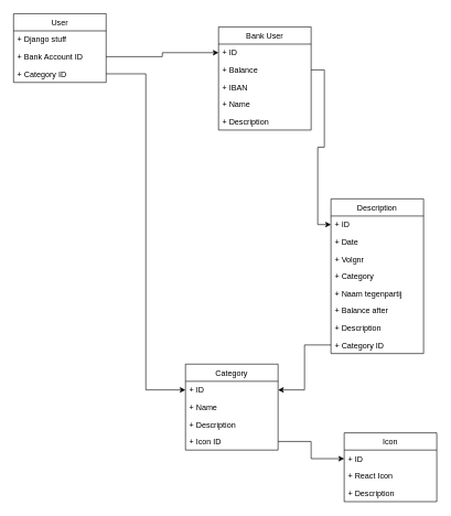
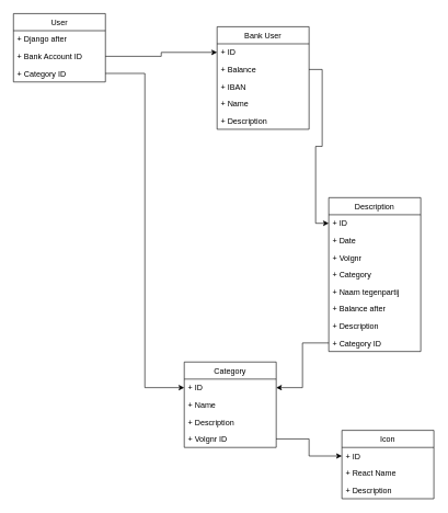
- <mxCell id="3" value="+ Django stuff" style="text;strokeColor=none;fillColor=none;align=left;verticalAlign=top;spacingLeft=4;spacingRight=4;overflow=hidden;rotatable=0;points=[[0,0.5],[1,0.5]];portConstraint=eastwest;" vertex="1" parent="2"><mxGeometry y="26" width="140" height="26" as="geometry" /></mxCell>
+ <mxCell id="3" value="+ Django after" style="text;strokeColor=none;fillColor=none;align=left;verticalAlign=top;spacingLeft=4;spacingRight=4;overflow=hidden;rotatable=0;points=[[0,0.5],[1,0.5]];portConstraint=eastwest;" vertex="1" parent="2"><mxGeometry y="26" width="140" height="26" as="geometry" /></mxCell>
- <mxCell id="26" value="+ Icon ID" style="text;strokeColor=none;fillColor=none;align=left;verticalAlign=top;spacingLeft=4;spacingRight=4;overflow=hidden;rotatable=0;points=[[0,0.5],[1,0.5]];portConstraint=eastwest;" vertex="1" parent="22"><mxGeometry y="104" width="140" height="26" as="geometry" /></mxCell>
+ <mxCell id="26" value="+ Volgnr ID" style="text;strokeColor=none;fillColor=none;align=left;verticalAlign=top;spacingLeft=4;spacingRight=4;overflow=hidden;rotatable=0;points=[[0,0.5],[1,0.5]];portConstraint=eastwest;" vertex="1" parent="22"><mxGeometry y="104" width="140" height="26" as="geometry" /></mxCell>
- <mxCell id="31" value="+ React Icon" style="text;strokeColor=none;fillColor=none;align=left;verticalAlign=top;spacingLeft=4;spacingRight=4;overflow=hidden;rotatable=0;points=[[0,0.5],[1,0.5]];portConstraint=eastwest;" vertex="1" parent="29"><mxGeometry y="52" width="140" height="26" as="geometry" /></mxCell>
+ <mxCell id="31" value="+ React Name" style="text;strokeColor=none;fillColor=none;align=left;verticalAlign=top;spacingLeft=4;spacingRight=4;overflow=hidden;rotatable=0;points=[[0,0.5],[1,0.5]];portConstraint=eastwest;" vertex="1" parent="29"><mxGeometry y="52" width="140" height="26" as="geometry" /></mxCell>
